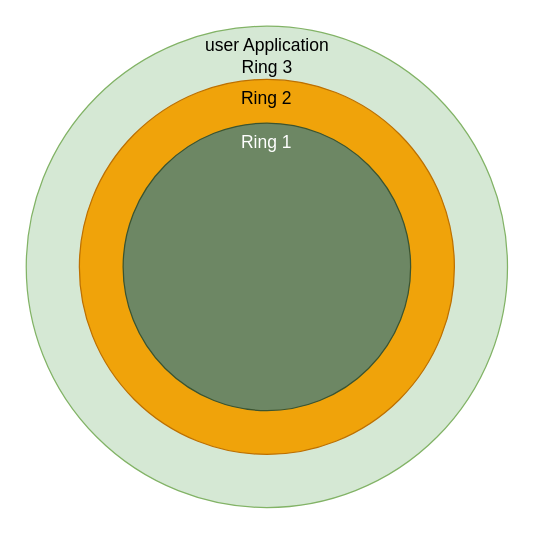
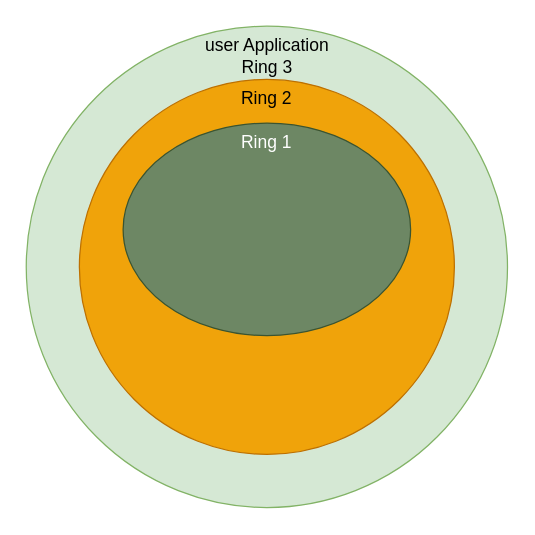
- <mxCell id="4" value="Ring 1" style="ellipse;whiteSpace=wrap;html=1;aspect=fixed;fillColor=#6d8764;fontColor=#ffffff;strokeColor=#3A5431;verticalAlign=top;fontSize=14;" vertex="1" parent="1"><mxGeometry x="98" y="98" width="230" height="230" as="geometry" /></mxCell>
+ <mxCell id="4" value="Ring 1" style="ellipse;whiteSpace=wrap;html=1;aspect=fixed;fillColor=#6d8764;fontColor=#ffffff;strokeColor=#3A5431;verticalAlign=top;fontSize=14;" vertex="1" parent="1"><mxGeometry x="98" y="98" width="230" height="170" as="geometry" /></mxCell>
